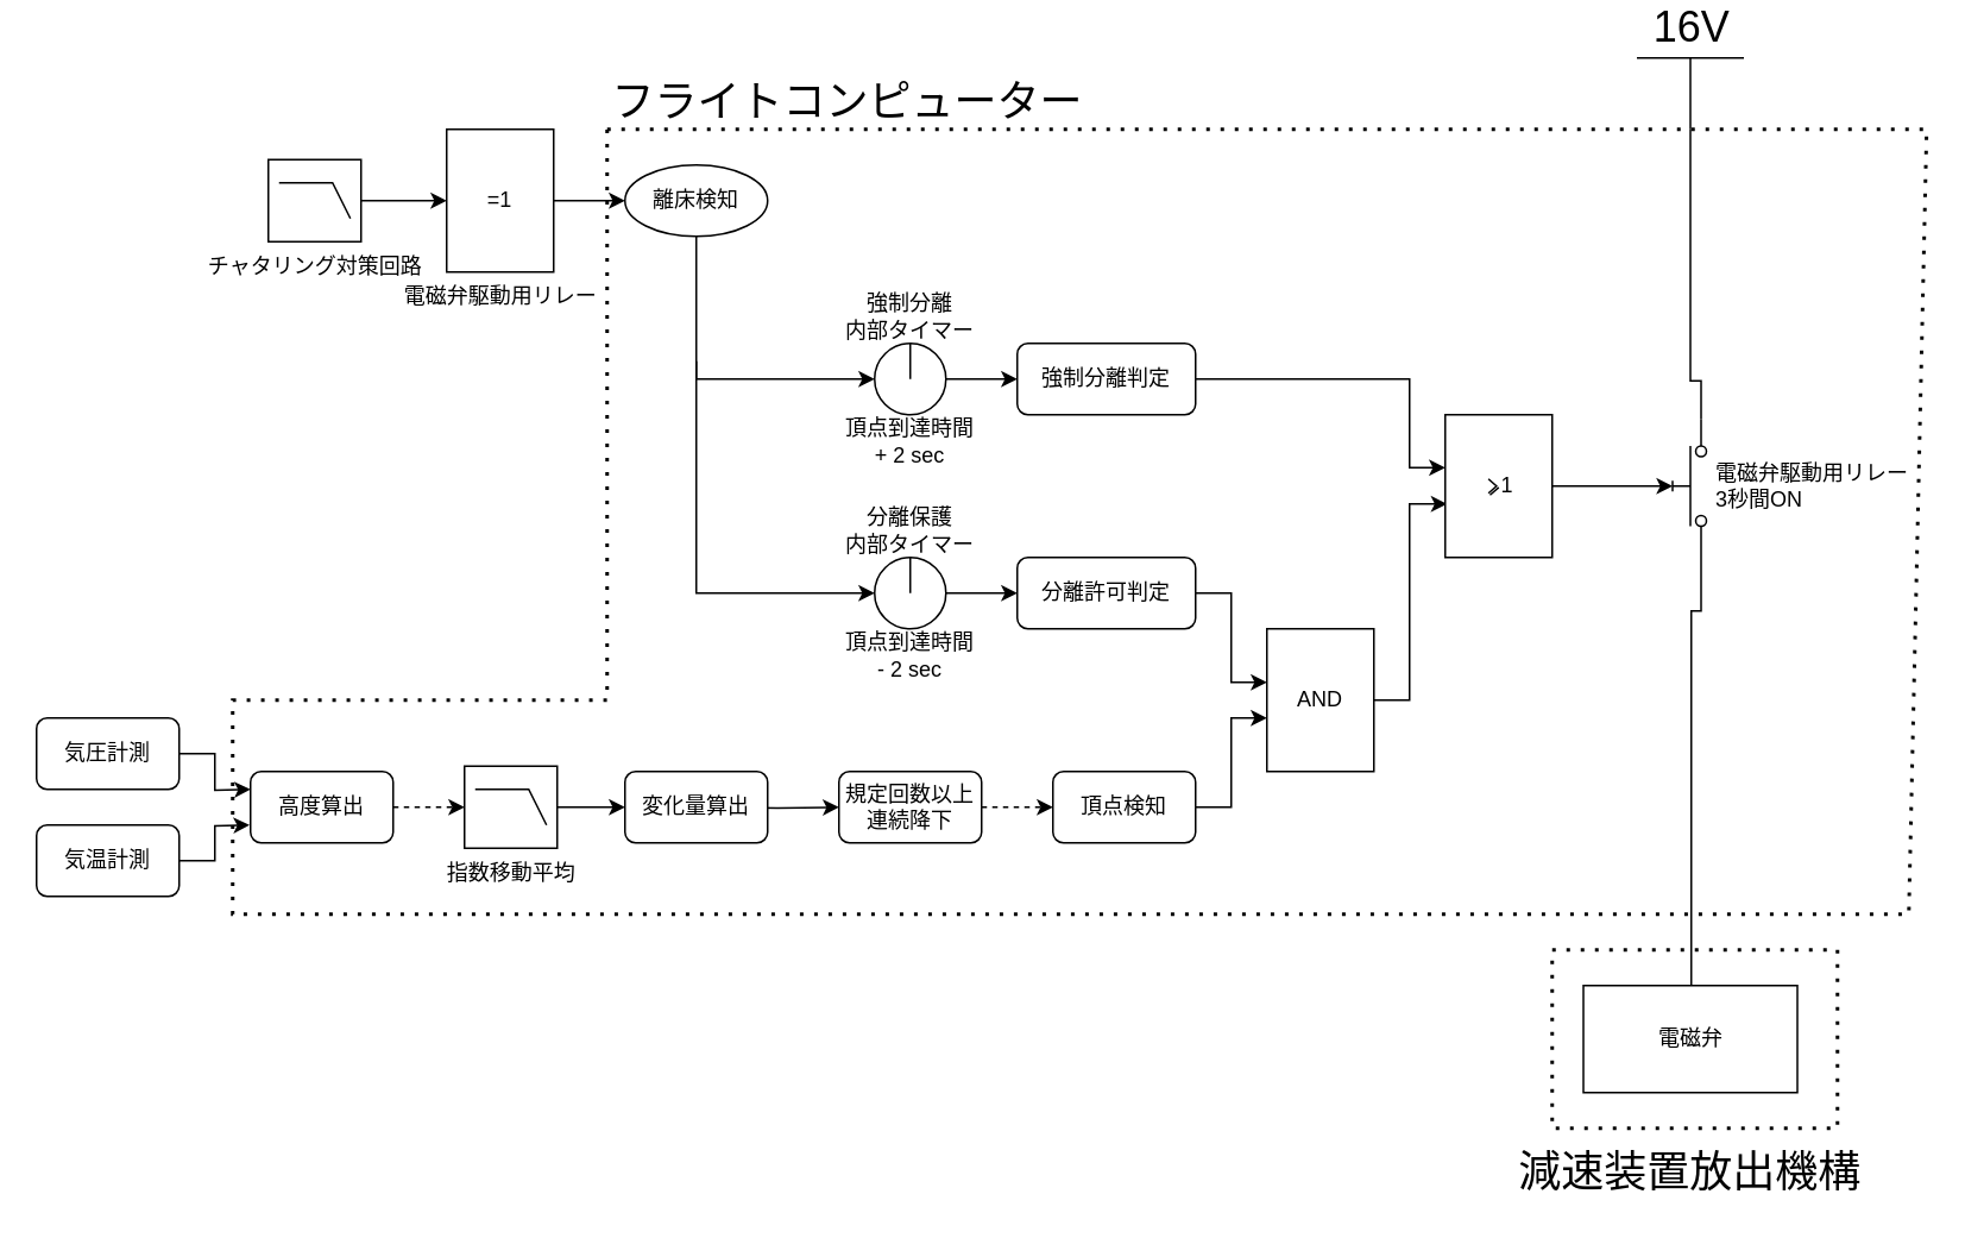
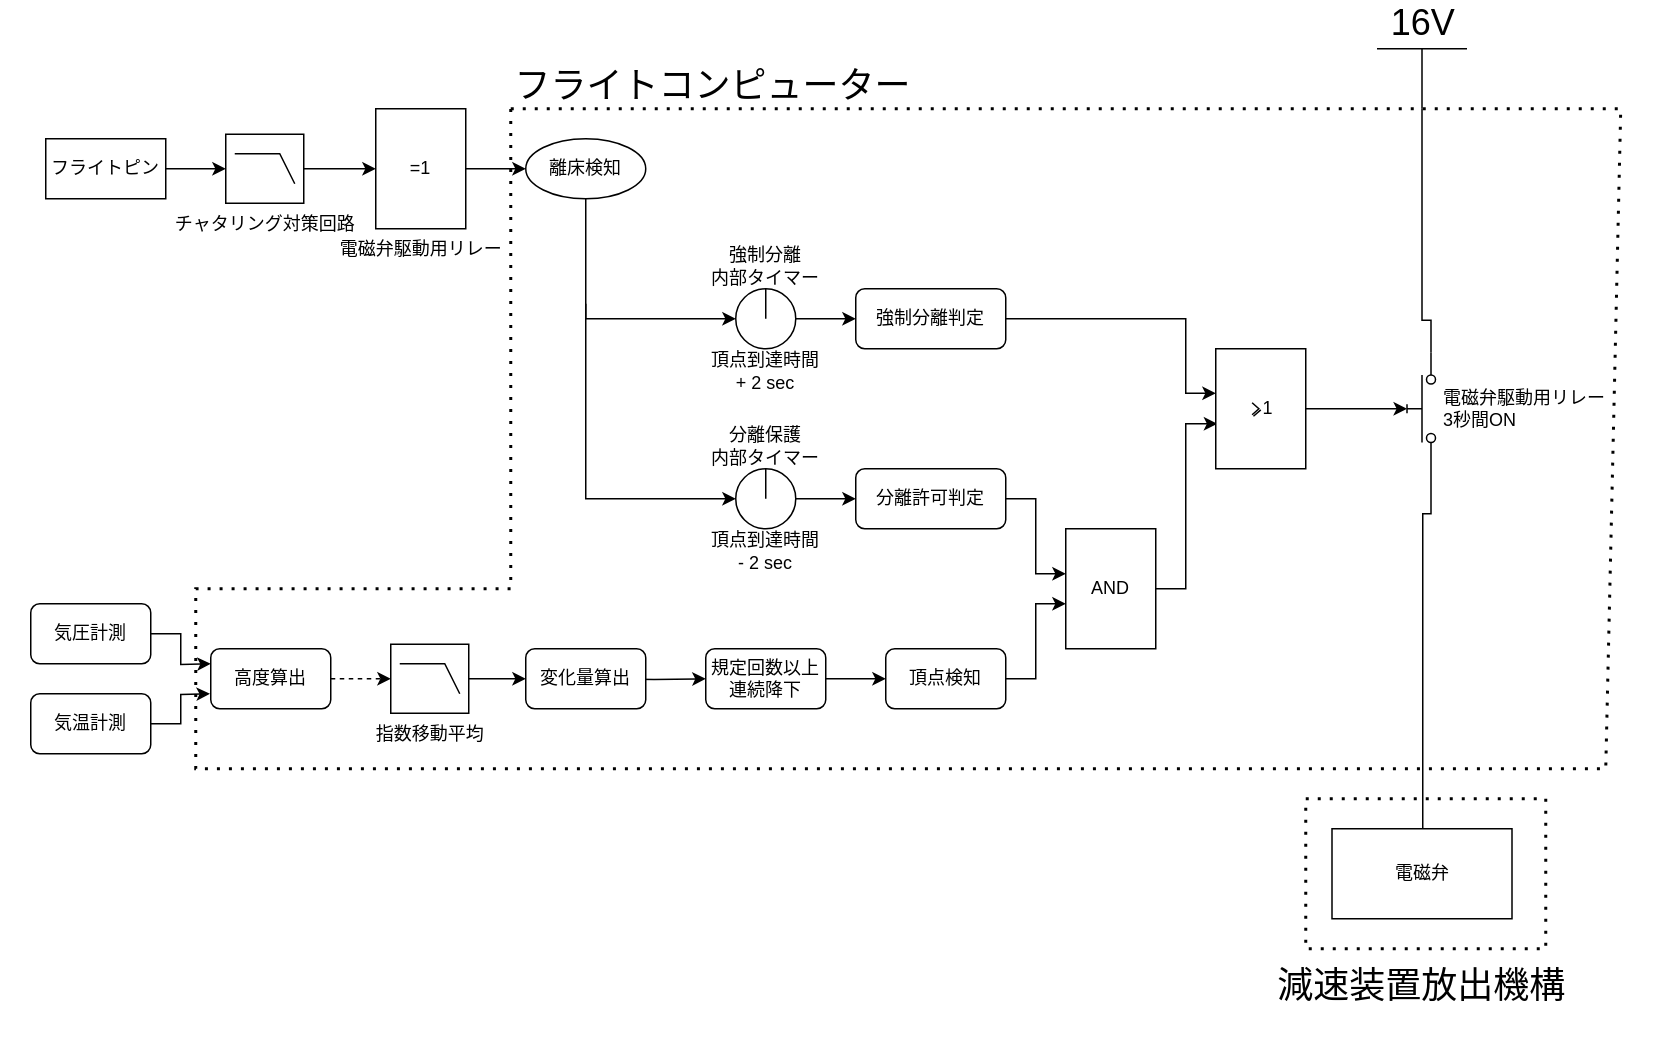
+ <mxCell id="3" value="フライトピン" style="rounded=0;whiteSpace=wrap;html=1;" parent="1" vertex="1"><mxGeometry x="30" y="80" width="80" height="40" as="geometry" /></mxCell>
+ <mxCell id="2" value="" style="edgeStyle=orthogonalEdgeStyle;rounded=0;orthogonalLoop=1;jettySize=auto;html=1;" parent="1" source="3" target="5" edge="1"><mxGeometry relative="1" as="geometry" /></mxCell>
- <mxCell id="31" value="" style="edgeStyle=orthogonalEdgeStyle;rounded=0;orthogonalLoop=1;jettySize=auto;html=1;dashed=1;" parent="1" source="32" target="36" edge="1"><mxGeometry relative="1" as="geometry" /></mxCell>
+ <mxCell id="31" value="" style="edgeStyle=orthogonalEdgeStyle;rounded=0;orthogonalLoop=1;jettySize=auto;html=1;" parent="1" source="32" target="36" edge="1"><mxGeometry relative="1" as="geometry" /></mxCell>
